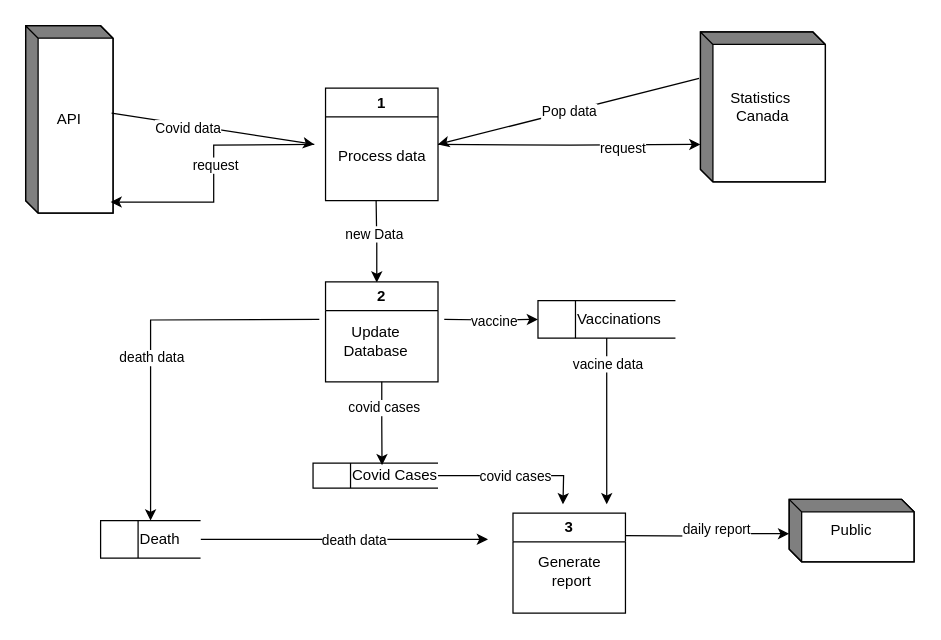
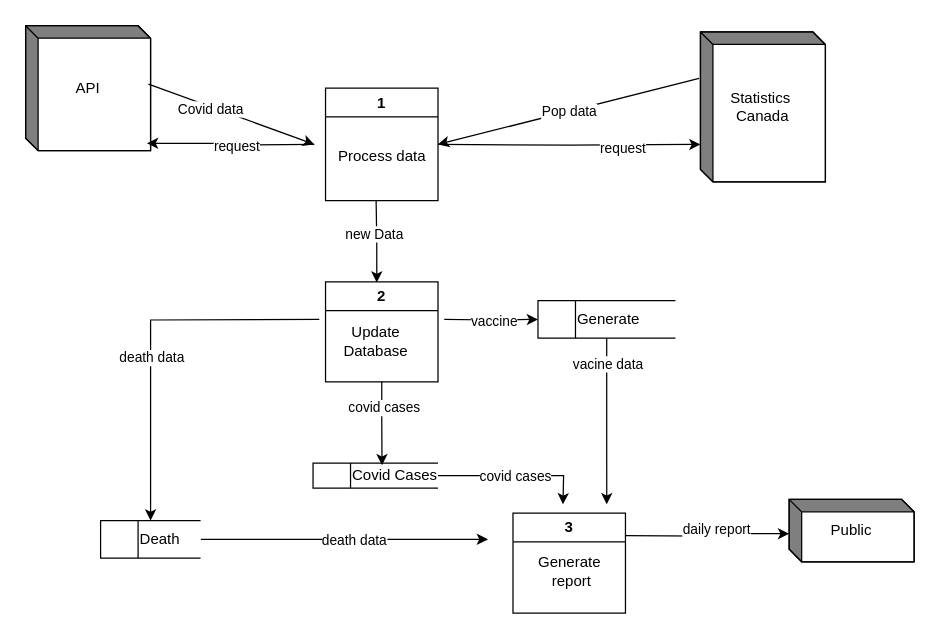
- <mxCell id="2" value="API" style="html=1;dashed=0;whiteSpace=wrap;shape=mxgraph.dfd.externalEntity" vertex="1" parent="1"><mxGeometry x="20" y="20" width="70" height="150" as="geometry" /></mxCell>
+ <mxCell id="2" value="API" style="html=1;dashed=0;whiteSpace=wrap;shape=mxgraph.dfd.externalEntity" vertex="1" parent="1"><mxGeometry x="20" y="20" width="100" height="100" as="geometry" /></mxCell>
- <mxCell id="19" value="&lt;span style=&quot;white-space: pre;&quot;&gt;&#09;&lt;/span&gt;Vaccinations" style="html=1;dashed=0;whiteSpace=wrap;shape=mxgraph.dfd.dataStoreID;align=left;spacingLeft=3;points=[[0,0],[0.5,0],[1,0],[0,0.5],[1,0.5],[0,1],[0.5,1],[1,1]];" vertex="1" parent="1"><mxGeometry x="430" y="240" width="110" height="30" as="geometry" /></mxCell>
+ <mxCell id="19" value="&lt;span style=&quot;white-space: pre;&quot;&gt;&#09;&lt;/span&gt;Generate" style="html=1;dashed=0;whiteSpace=wrap;shape=mxgraph.dfd.dataStoreID;align=left;spacingLeft=3;points=[[0,0],[0.5,0],[1,0],[0,0.5],[1,0.5],[0,1],[0.5,1],[1,1]];" vertex="1" parent="1"><mxGeometry x="430" y="240" width="110" height="30" as="geometry" /></mxCell>
